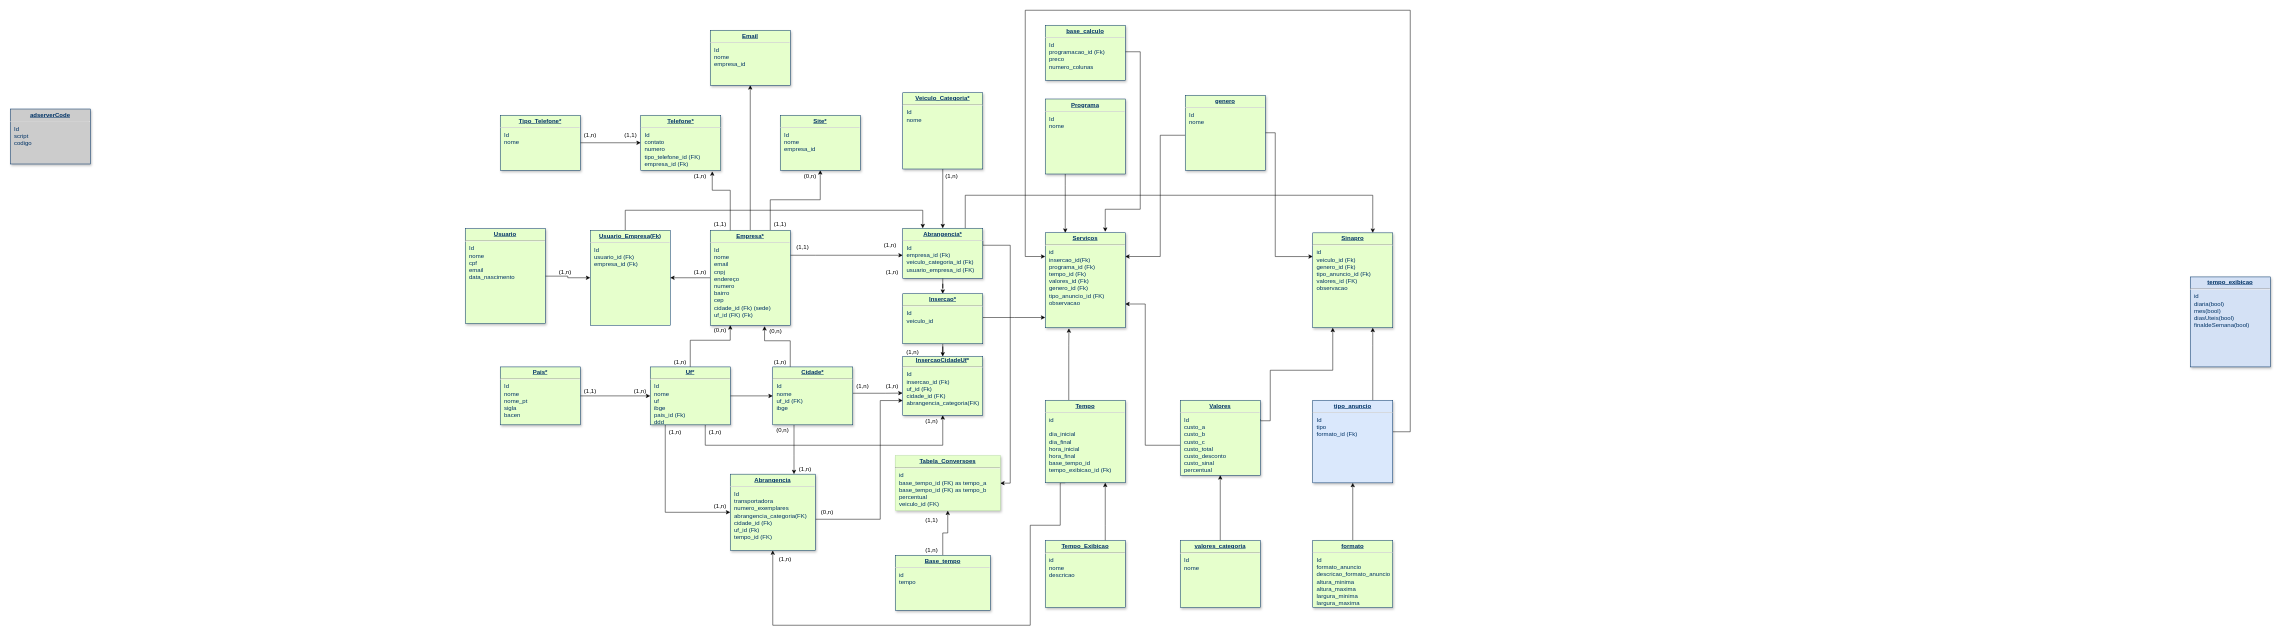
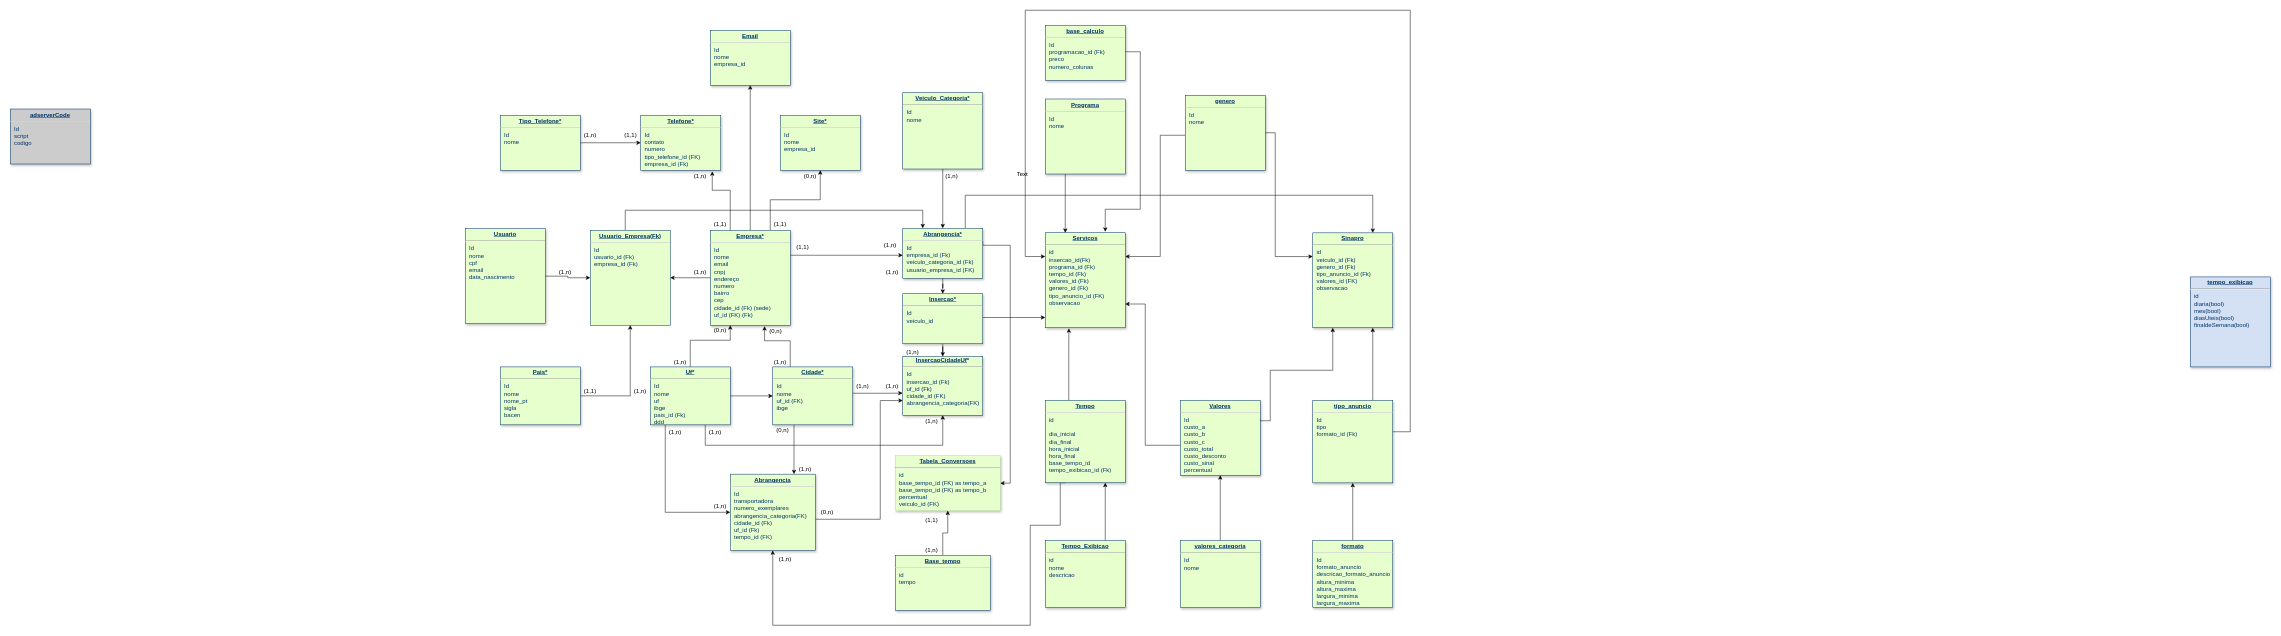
+ <mxCell id="100" value="Text" style="text;html=1;align=center;verticalAlign=middle;resizable=0;points=[];autosize=1;" parent="1" vertex="1"><mxGeometry x="2024" y="337" width="40" height="20" as="geometry" /></mxCell>
- <mxCell id="51" value="" style="edgeStyle=orthogonalEdgeStyle;rounded=0;orthogonalLoop=1;jettySize=auto;html=1;" parent="1" source="52" target="21" edge="1"><mxGeometry relative="1" as="geometry" /></mxCell>
+ <mxCell id="51" value="" style="edgeStyle=orthogonalEdgeStyle;rounded=0;orthogonalLoop=1;jettySize=auto;html=1;" parent="1" source="52" target="5" edge="1"><mxGeometry relative="1" as="geometry" /></mxCell>
- <mxCell id="35" value="&lt;p style=&quot;margin: 0px ; margin-top: 4px ; text-align: center ; text-decoration: underline&quot;&gt;&lt;b&gt;tipo_anuncio&lt;/b&gt;&lt;/p&gt;&lt;hr&gt;&lt;p style=&quot;margin: 0px ; margin-left: 8px&quot;&gt;Id&lt;/p&gt;&lt;p style=&quot;margin: 0px ; margin-left: 8px&quot;&gt;tipo&lt;/p&gt;&lt;p style=&quot;margin: 0px ; margin-left: 8px&quot;&gt;formato_id (Fk)&lt;/p&gt;" style="verticalAlign=top;align=left;overflow=fill;fontSize=12;fontFamily=Helvetica;html=1;strokeColor=#003366;shadow=1;fillColor=#dae8fc;fontColor=#003366;" parent="1" vertex="1"><mxGeometry x="2625" y="800.2" width="160" height="165" as="geometry" /></mxCell>
+ <mxCell id="35" value="&lt;p style=&quot;margin: 0px ; margin-top: 4px ; text-align: center ; text-decoration: underline&quot;&gt;&lt;b&gt;tipo_anuncio&lt;/b&gt;&lt;/p&gt;&lt;hr&gt;&lt;p style=&quot;margin: 0px ; margin-left: 8px&quot;&gt;Id&lt;/p&gt;&lt;p style=&quot;margin: 0px ; margin-left: 8px&quot;&gt;tipo&lt;/p&gt;&lt;p style=&quot;margin: 0px ; margin-left: 8px&quot;&gt;formato_id (Fk)&lt;/p&gt;" style="verticalAlign=top;align=left;overflow=fill;fontSize=12;fontFamily=Helvetica;html=1;strokeColor=#003366;shadow=1;fillColor=#E6FFCC;fontColor=#003366" parent="1" vertex="1"><mxGeometry x="2625" y="800.2" width="160" height="165" as="geometry" /></mxCell>
